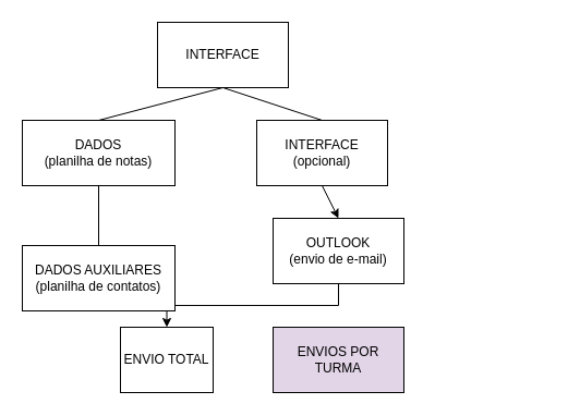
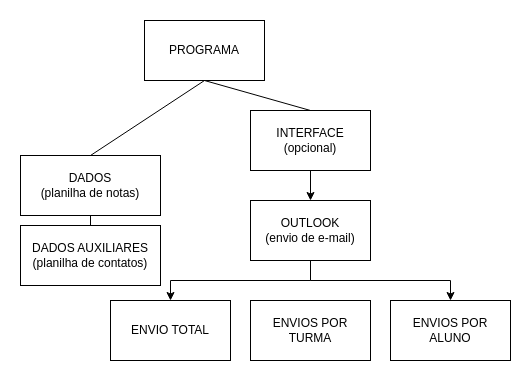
- <mxCell id="4" value="INTERFACE" style="rounded=0;whiteSpace=wrap;html=1;" parent="1" vertex="1"><mxGeometry x="144" y="20" width="120" height="60" as="geometry" /></mxCell>
+ <mxCell id="4" value="PROGRAMA" style="rounded=0;whiteSpace=wrap;html=1;" parent="1" vertex="1"><mxGeometry x="144" y="20" width="120" height="60" as="geometry" /></mxCell>
- <mxCell id="2" value="DADOS&lt;br&gt;(planilha de notas)" style="rounded=0;whiteSpace=wrap;html=1;" parent="1" vertex="1"><mxGeometry x="20" y="110" width="140" height="60" as="geometry" /></mxCell>
+ <mxCell id="2" value="DADOS&lt;br&gt;(planilha de notas)" style="rounded=0;whiteSpace=wrap;html=1;" parent="1" vertex="1"><mxGeometry x="20" y="155" width="140" height="60" as="geometry" /></mxCell>
- <mxCell id="6" value="INTERFACE&lt;br&gt;(opcional)" style="rounded=0;whiteSpace=wrap;html=1;" parent="1" vertex="1"><mxGeometry x="235" y="110" width="120" height="60" as="geometry" /></mxCell>
+ <mxCell id="6" value="INTERFACE&lt;br&gt;(opcional)" style="rounded=0;whiteSpace=wrap;html=1;" parent="1" vertex="1"><mxGeometry x="250" y="110" width="120" height="60" as="geometry" /></mxCell>
+ <mxCell id="15" style="edgeStyle=orthogonalEdgeStyle;rounded=0;orthogonalLoop=1;jettySize=auto;html=1;entryX=0.5;entryY=0;entryDx=0;entryDy=0;exitX=0.5;exitY=1;exitDx=0;exitDy=0;" parent="1" source="9" target="13" edge="1"><mxGeometry relative="1" as="geometry"><mxPoint x="320" y="270" as="sourcePoint" /><mxPoint x="334" y="310" as="targetPoint" /></mxGeometry></mxCell>
- <mxCell id="12" value="ENVIO TOTAL" style="rounded=0;whiteSpace=wrap;html=1;" parent="1" vertex="1"><mxGeometry x="110" y="300" width="85" height="60" as="geometry" /></mxCell>
+ <mxCell id="12" value="ENVIO TOTAL" style="rounded=0;whiteSpace=wrap;html=1;" parent="1" vertex="1"><mxGeometry x="110" y="300" width="120" height="60" as="geometry" /></mxCell>
- <mxCell id="14" value="ENVIOS POR TURMA" style="rounded=0;whiteSpace=wrap;html=1;fillColor=#e1d5e7;" parent="1" vertex="1"><mxGeometry x="250" y="300" width="120" height="60" as="geometry" /></mxCell>
+ <mxCell id="14" value="ENVIOS POR TURMA" style="rounded=0;whiteSpace=wrap;html=1;" parent="1" vertex="1"><mxGeometry x="250" y="300" width="120" height="60" as="geometry" /></mxCell>
+ <mxCell id="13" value="ENVIOS POR ALUNO" style="rounded=0;whiteSpace=wrap;html=1;" parent="1" vertex="1"><mxGeometry x="390" y="300" width="120" height="60" as="geometry" /></mxCell>
